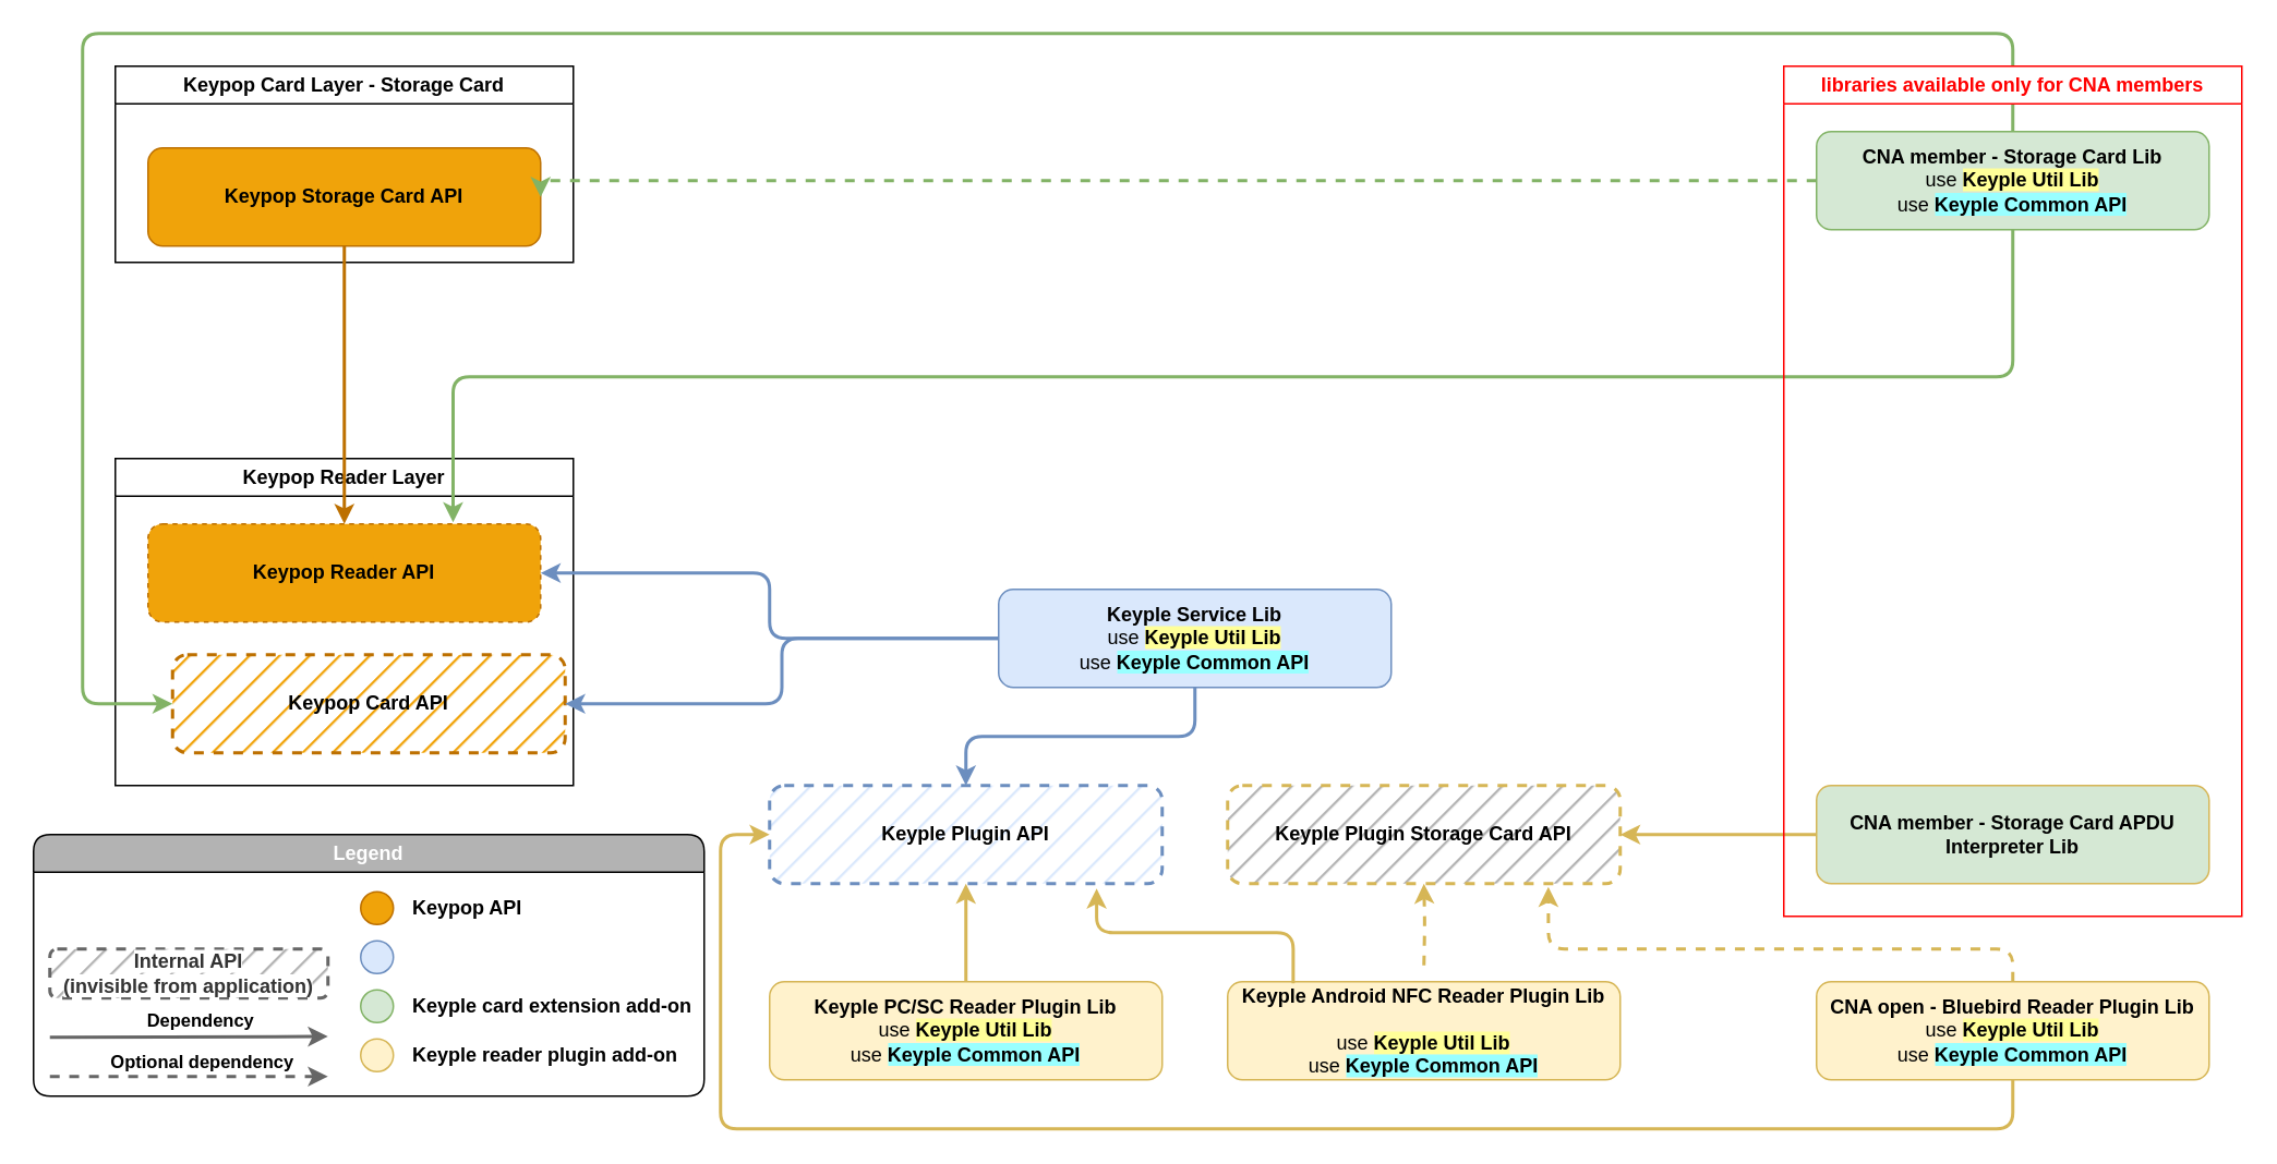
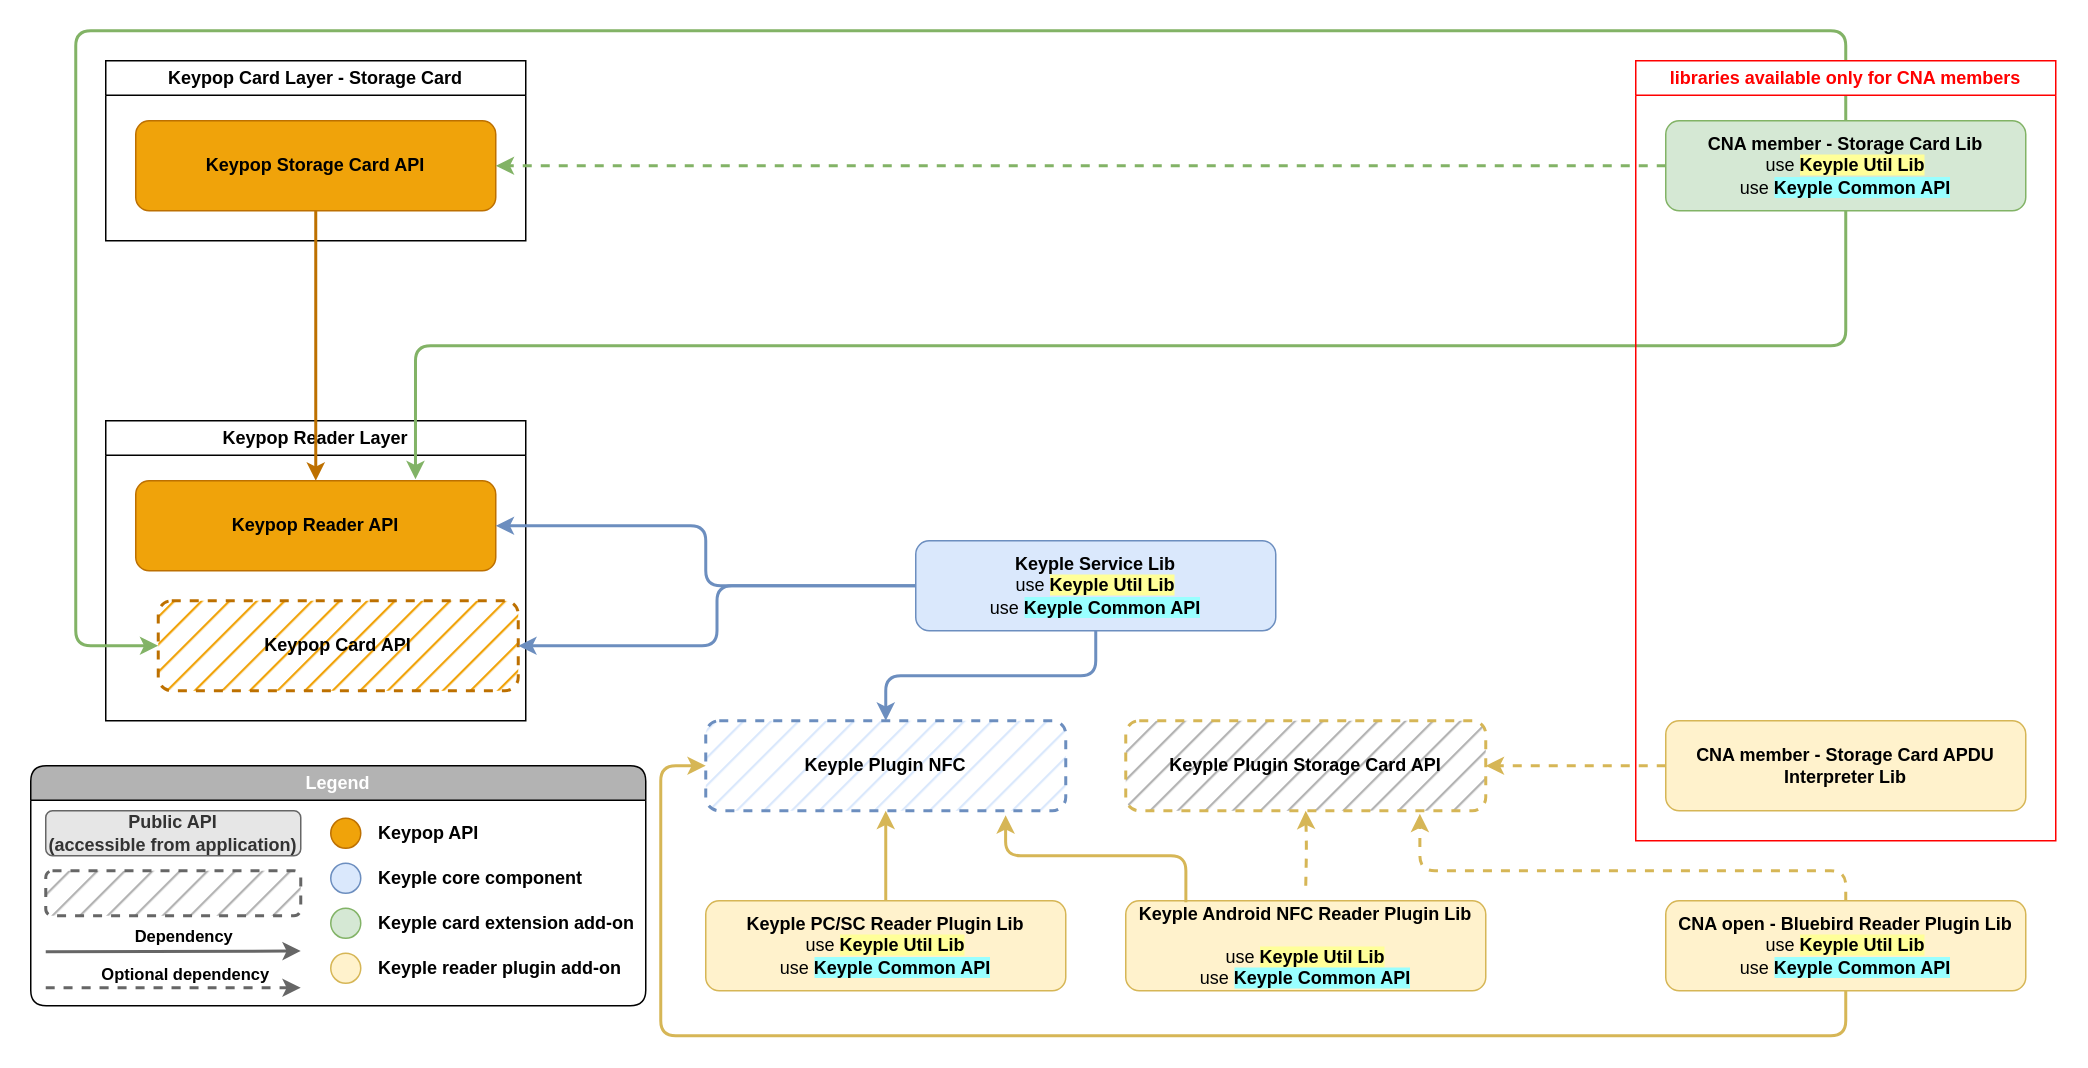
- <mxCell id="36" value="Keypop Storage Card API" style="rounded=1;whiteSpace=wrap;html=1;fillColor=#f0a30a;strokeColor=#BD7000;fontStyle=1;fontColor=#000000;" parent="35" vertex="1"><mxGeometry x="20" y="50" width="240" height="60" as="geometry" /></mxCell>
+ <mxCell id="36" value="Keypop Storage Card API" style="rounded=1;whiteSpace=wrap;html=1;fillColor=#f0a30a;strokeColor=#BD7000;fontStyle=1;fontColor=#000000;" parent="35" vertex="1"><mxGeometry x="20" y="40" width="240" height="60" as="geometry" /></mxCell>
- <mxCell id="4" value="Keypop Reader API" style="rounded=1;whiteSpace=wrap;html=1;fillColor=#f0a30a;strokeColor=#BD7000;fontStyle=1;fontColor=#000000;dashed=1;" parent="2" vertex="1"><mxGeometry x="20" y="40" width="240" height="60" as="geometry" /></mxCell>
+ <mxCell id="4" value="Keypop Reader API" style="rounded=1;whiteSpace=wrap;html=1;fillColor=#f0a30a;strokeColor=#BD7000;fontStyle=1;fontColor=#000000;" parent="2" vertex="1"><mxGeometry x="20" y="40" width="240" height="60" as="geometry" /></mxCell>
- <mxCell id="11" value="Keyple Plugin API" style="rounded=1;whiteSpace=wrap;html=1;fillColor=#dae8fc;strokeColor=#6c8ebf;fontStyle=1;dashed=1;fillStyle=hatch;glass=0;shadow=0;perimeterSpacing=0;strokeWidth=2;" parent="1" vertex="1"><mxGeometry x="470" y="480" width="240" height="60" as="geometry" /></mxCell>
+ <mxCell id="11" value="Keyple Plugin NFC" style="rounded=1;whiteSpace=wrap;html=1;fillColor=#dae8fc;strokeColor=#6c8ebf;fontStyle=1;dashed=1;fillStyle=hatch;glass=0;shadow=0;perimeterSpacing=0;strokeWidth=2;" parent="1" vertex="1"><mxGeometry x="470" y="480" width="240" height="60" as="geometry" /></mxCell>
- <mxCell id="32" style="edgeStyle=orthogonalEdgeStyle;rounded=0;orthogonalLoop=1;jettySize=auto;html=1;entryX=1;entryY=0.5;entryDx=0;entryDy=0;strokeWidth=2;exitX=0;exitY=0.5;exitDx=0;exitDy=0;fillColor=#fff2cc;strokeColor=#d6b656;" parent="1" source="33" target="31" edge="1"><mxGeometry relative="1" as="geometry" /></mxCell>
+ <mxCell id="32" style="edgeStyle=orthogonalEdgeStyle;rounded=0;orthogonalLoop=1;jettySize=auto;html=1;entryX=1;entryY=0.5;entryDx=0;entryDy=0;strokeWidth=2;exitX=0;exitY=0.5;exitDx=0;exitDy=0;fillColor=#fff2cc;strokeColor=#d6b656;dashed=1;" parent="1" source="33" target="31" edge="1"><mxGeometry relative="1" as="geometry" /></mxCell>
- <mxCell id="33" value="&lt;b&gt;CNA member - Storage Card APDU Interpreter Lib&lt;br&gt;&lt;/b&gt;" style="rounded=1;whiteSpace=wrap;html=1;fillColor=#d5e8d4;strokeColor=#d6b656;fontStyle=0;" parent="1" vertex="1"><mxGeometry x="1110" y="480" width="240" height="60" as="geometry" /></mxCell>
+ <mxCell id="33" value="&lt;b&gt;CNA member - Storage Card APDU Interpreter Lib&lt;br&gt;&lt;/b&gt;" style="rounded=1;whiteSpace=wrap;html=1;fillColor=#fff2cc;strokeColor=#d6b656;fontStyle=0;" parent="1" vertex="1"><mxGeometry x="1110" y="480" width="240" height="60" as="geometry" /></mxCell>
+ <mxCell id="15" value="Public API&lt;br&gt;(accessible from application)" style="rounded=1;whiteSpace=wrap;html=1;fillColor=#E6E6E6;strokeColor=#666666;fontStyle=1;strokeWidth=1;fillStyle=auto;fontColor=#333333;gradientColor=none;labelBackgroundColor=none;" parent="12" vertex="1"><mxGeometry x="10" y="30" width="170" height="30" as="geometry" /></mxCell>
+ <mxCell id="20" value="Keyple core component" style="text;html=1;strokeColor=none;fillColor=none;align=left;verticalAlign=middle;whiteSpace=wrap;rounded=0;strokeWidth=1;fontStyle=1" parent="12" vertex="1"><mxGeometry x="230" y="60" width="180" height="30" as="geometry" /></mxCell>
- <mxCell id="27" value="&lt;span style=&quot;color: rgb(51, 51, 51); font-weight: 700; background-color: rgb(255, 255, 255);&quot;&gt;Internal API&lt;/span&gt;&lt;br style=&quot;color: rgb(51, 51, 51); font-weight: 700;&quot;&gt;&lt;span style=&quot;color: rgb(51, 51, 51); font-weight: 700; background-color: rgb(255, 255, 255);&quot;&gt;(invisible from application)&lt;/span&gt;" style="text;html=1;align=center;verticalAlign=middle;whiteSpace=wrap;rounded=0;" parent="12" vertex="1"><mxGeometry x="10" y="70" width="170" height="30" as="geometry" /></mxCell>
